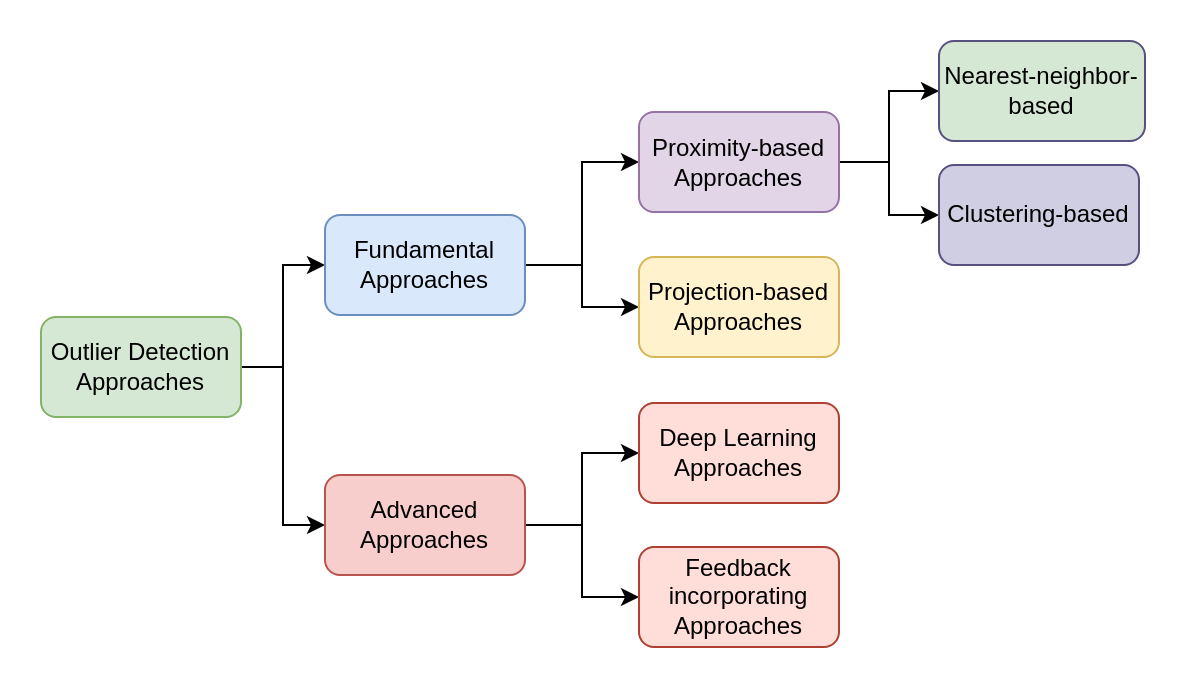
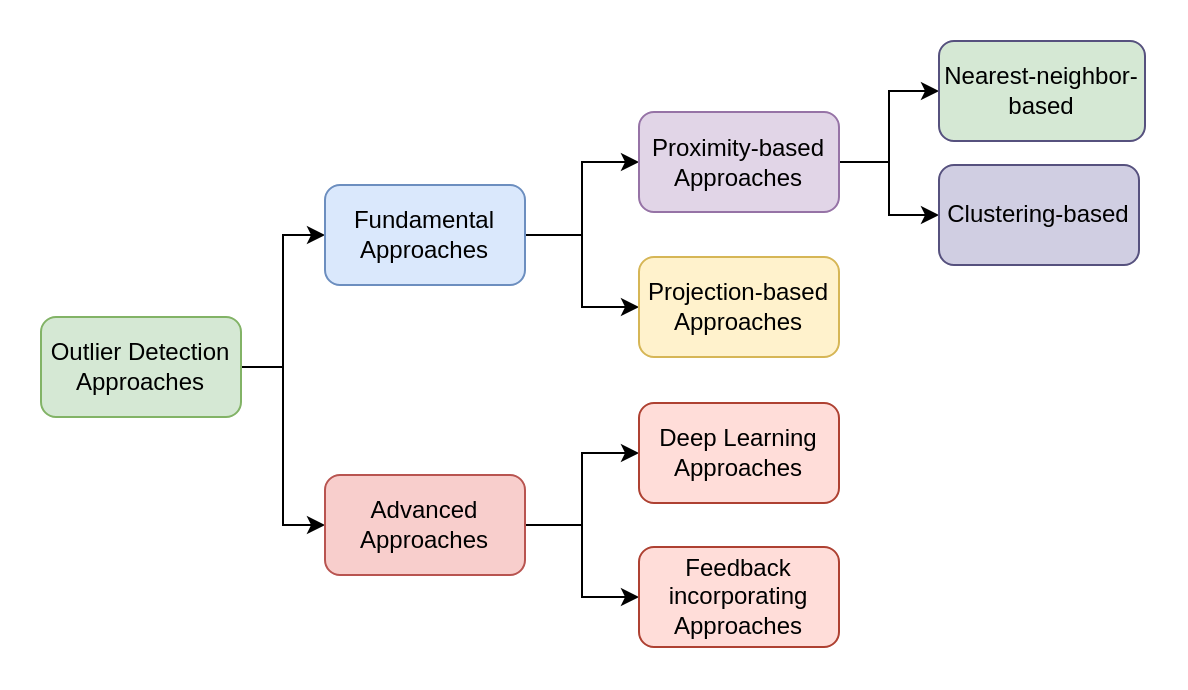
- <mxCell id="7" value="Fundamental&lt;br&gt;Approaches" style="rounded=1;whiteSpace=wrap;html=1;fillColor=#dae8fc;strokeColor=#6c8ebf;" parent="1" vertex="1"><mxGeometry x="162" y="107" width="100" height="50" as="geometry" /></mxCell>
+ <mxCell id="7" value="Fundamental&lt;br&gt;Approaches" style="rounded=1;whiteSpace=wrap;html=1;fillColor=#dae8fc;strokeColor=#6c8ebf;" parent="1" vertex="1"><mxGeometry x="162" y="92" width="100" height="50" as="geometry" /></mxCell>
